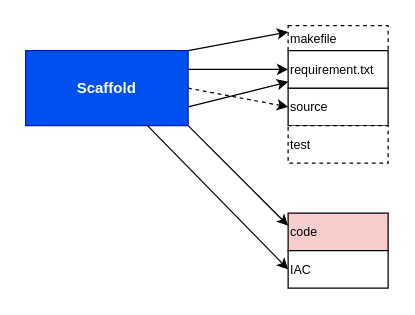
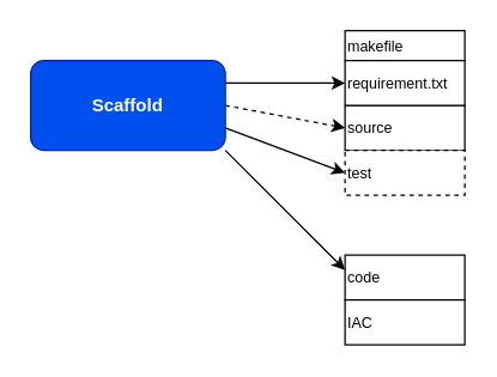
- <mxCell id="9" value="makefile" style="whiteSpace=wrap;html=1;fontSize=10;fontStyle=0;align=left;verticalAlign=middle;dashed=1;" vertex="1" parent="1"><mxGeometry x="230" y="20" width="80" height="20" as="geometry" /></mxCell>
+ <mxCell id="9" value="makefile" style="whiteSpace=wrap;html=1;fontSize=10;fontStyle=0;align=left;verticalAlign=middle;" vertex="1" parent="1"><mxGeometry x="230" y="20" width="80" height="20" as="geometry" /></mxCell>
- <mxCell id="2" style="edgeStyle=none;html=1;exitX=1;exitY=0;exitDx=0;exitDy=0;fontFamily=Times New Roman;rounded=1;entryX=0;entryY=0.25;entryDx=0;entryDy=0;" edge="1" parent="1" source="8" target="9"><mxGeometry relative="1" as="geometry"><mxPoint x="240" y="40" as="targetPoint" /></mxGeometry></mxCell>
- <mxCell id="8" value="Scaffold" style="whiteSpace=wrap;html=1;fontStyle=1;fillColor=#0050ef;fontColor=#ffffff;strokeColor=#001DBC;rounded=0;" vertex="1" parent="1"><mxGeometry x="20" y="40" width="130" height="60" as="geometry" /></mxCell>
+ <mxCell id="8" value="Scaffold" style="whiteSpace=wrap;html=1;fontStyle=1;fillColor=#0050ef;fontColor=#ffffff;strokeColor=#001DBC;rounded=1;" vertex="1" parent="1"><mxGeometry x="20" y="40" width="130" height="60" as="geometry" /></mxCell>
- <mxCell id="4" style="edgeStyle=none;html=1;exitX=1;exitY=0.75;exitDx=0;exitDy=0;rounded=1;" edge="1" parent="1" source="8" target="11"><mxGeometry relative="1" as="geometry"><mxPoint x="230" y="85" as="targetPoint" /></mxGeometry></mxCell>
+ <mxCell id="4" style="edgeStyle=none;html=1;exitX=1;exitY=0.75;exitDx=0;exitDy=0;rounded=1;entryX=0;entryY=0.5;entryDx=0;entryDy=0;" edge="1" parent="1" source="8" target="12"><mxGeometry relative="1" as="geometry"><mxPoint x="230" y="85" as="targetPoint" /></mxGeometry></mxCell>
- <mxCell id="7" style="edgeStyle=none;html=1;exitX=0.75;exitY=1;exitDx=0;exitDy=0;entryX=0;entryY=0.5;entryDx=0;entryDy=0;fontSize=10;" edge="1" parent="1" source="8" target="14"><mxGeometry relative="1" as="geometry" /></mxCell>
- <mxCell id="13" value="code" style="whiteSpace=wrap;html=1;fontSize=10;fontStyle=0;align=left;verticalAlign=middle;fillColor=#f8cecc;" vertex="1" parent="1"><mxGeometry x="230" y="170" width="80" height="30" as="geometry" /></mxCell>
+ <mxCell id="13" value="code" style="whiteSpace=wrap;html=1;fontSize=10;fontStyle=0;align=left;verticalAlign=middle;" vertex="1" parent="1"><mxGeometry x="230" y="170" width="80" height="30" as="geometry" /></mxCell>
